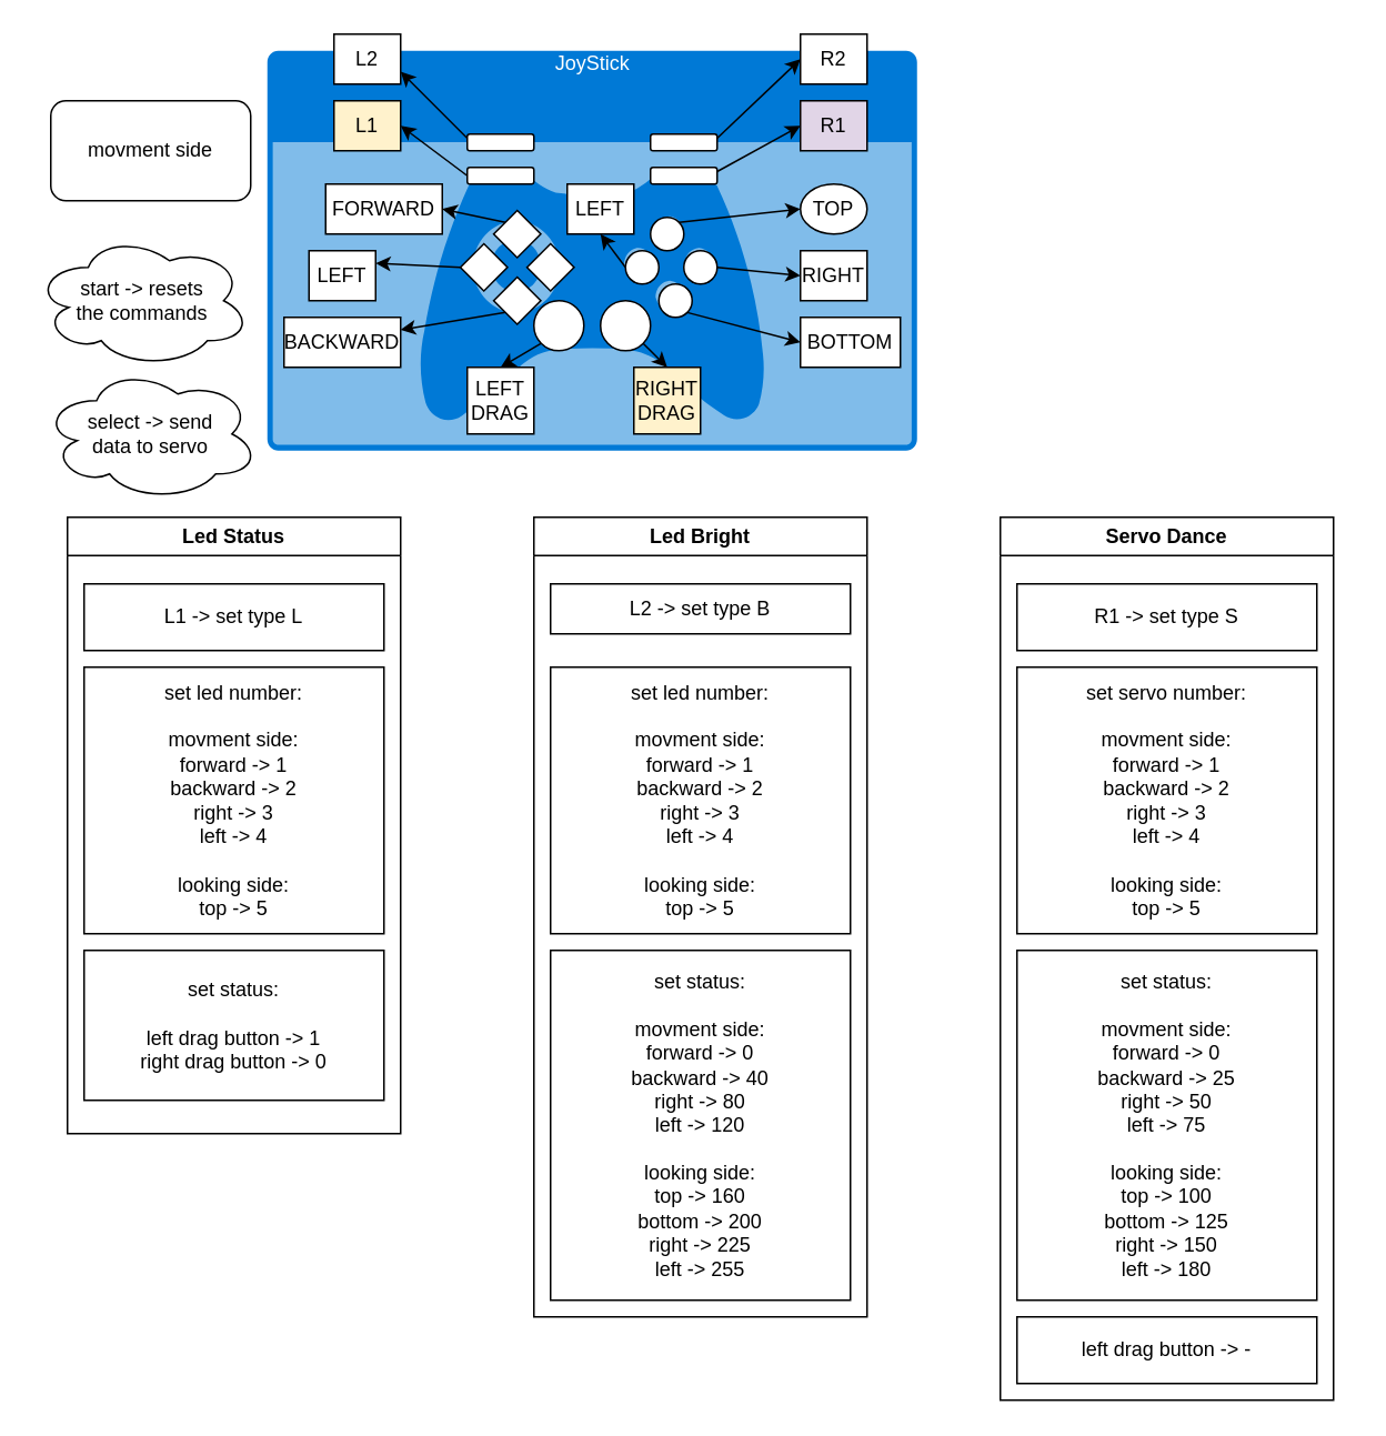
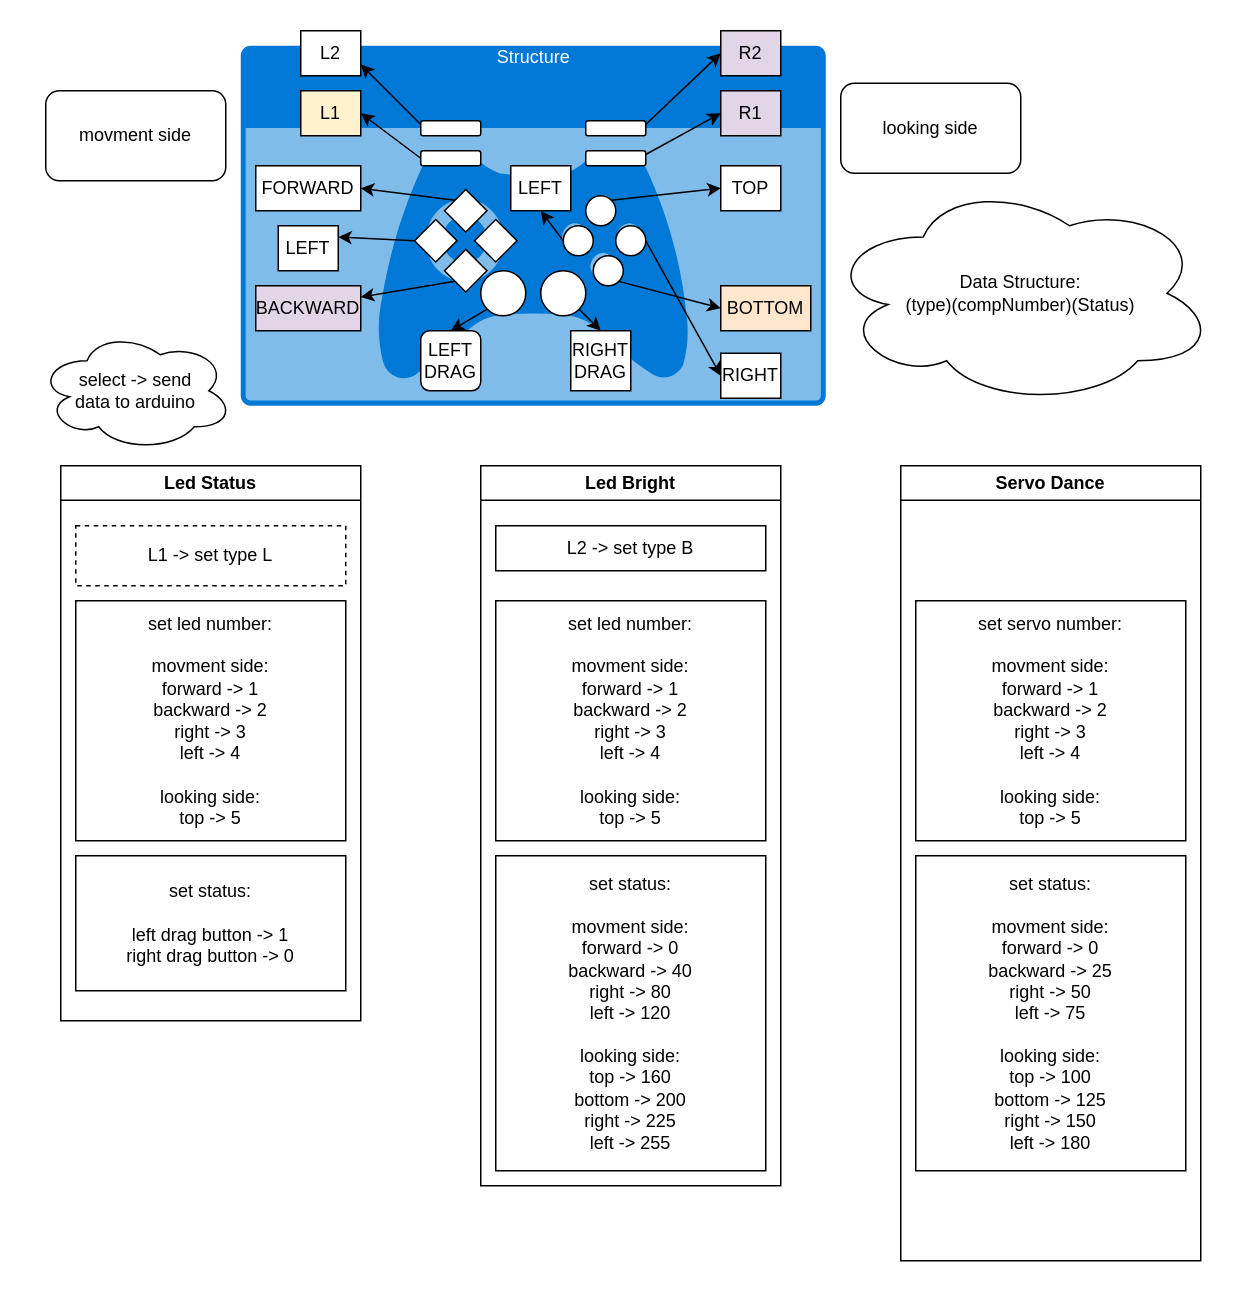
- <mxCell id="30" value="R2" style="rounded=0;whiteSpace=wrap;html=1;" vertex="1" parent="1"><mxGeometry x="480" y="20" width="40" height="30" as="geometry" /></mxCell>
+ <mxCell id="30" value="R2" style="rounded=0;whiteSpace=wrap;html=1;fillColor=#e1d5e7;" vertex="1" parent="1"><mxGeometry x="480" y="20" width="40" height="30" as="geometry" /></mxCell>
- <mxCell id="2" value="JoyStick" style="html=1;strokeColor=none;fillColor=#0079D6;labelPosition=center;verticalLabelPosition=middle;verticalAlign=top;align=center;fontSize=12;outlineConnect=0;spacingTop=-6;fontColor=#FFFFFF;sketch=0;shape=mxgraph.sitemap.game;" vertex="1" parent="1"><mxGeometry x="160" y="30" width="390" height="240" as="geometry" /></mxCell>
+ <mxCell id="2" value="Structure" style="html=1;strokeColor=none;fillColor=#0079D6;labelPosition=center;verticalLabelPosition=middle;verticalAlign=top;align=center;fontSize=12;outlineConnect=0;spacingTop=-6;fontColor=#FFFFFF;sketch=0;shape=mxgraph.sitemap.game;" vertex="1" parent="1"><mxGeometry x="160" y="30" width="390" height="240" as="geometry" /></mxCell>
+ <mxCell id="59" value="looking side" style="rounded=1;whiteSpace=wrap;html=1;" vertex="1" parent="1"><mxGeometry x="560" y="55" width="120" height="60" as="geometry" /></mxCell>
- <mxCell id="41" value="FORWARD" style="rounded=0;whiteSpace=wrap;html=1;" vertex="1" parent="1"><mxGeometry x="195" y="110" width="70" height="30" as="geometry" /></mxCell>
+ <mxCell id="41" value="FORWARD" style="rounded=0;whiteSpace=wrap;html=1;" vertex="1" parent="1"><mxGeometry x="170" y="110" width="70" height="30" as="geometry" /></mxCell>
- <mxCell id="34" value="TOP" style="ellipse;whiteSpace=wrap;html=1;" vertex="1" parent="1"><mxGeometry x="480" y="110" width="40" height="30" as="geometry" /></mxCell>
+ <mxCell id="34" value="TOP" style="rounded=0;whiteSpace=wrap;html=1;" vertex="1" parent="1"><mxGeometry x="480" y="110" width="40" height="30" as="geometry" /></mxCell>
- <mxCell id="36" value="RIGHT" style="rounded=0;whiteSpace=wrap;html=1;" vertex="1" parent="1"><mxGeometry x="480" y="150" width="40" height="30" as="geometry" /></mxCell>
+ <mxCell id="36" value="RIGHT" style="rounded=0;whiteSpace=wrap;html=1;" vertex="1" parent="1"><mxGeometry x="480" y="235" width="40" height="30" as="geometry" /></mxCell>
- <mxCell id="56" value="start -&amp;gt; resets&lt;br&gt;the commands" style="ellipse;shape=cloud;whiteSpace=wrap;html=1;" vertex="1" parent="1"><mxGeometry x="20" y="140" width="130" height="80" as="geometry" /></mxCell>
+ <mxCell id="57" value="Data Structure:&lt;br&gt;(type)(compNumber)(Status)" style="ellipse;shape=cloud;whiteSpace=wrap;html=1;" vertex="1" parent="1"><mxGeometry x="550" y="120" width="260" height="150" as="geometry" /></mxCell>
- <mxCell id="40" value="BACKWARD" style="rounded=0;whiteSpace=wrap;html=1;" vertex="1" parent="1"><mxGeometry x="170" y="190" width="70" height="30" as="geometry" /></mxCell>
+ <mxCell id="40" value="BACKWARD" style="rounded=0;whiteSpace=wrap;html=1;fillColor=#e1d5e7;" vertex="1" parent="1"><mxGeometry x="170" y="190" width="70" height="30" as="geometry" /></mxCell>
- <mxCell id="35" value="BOTTOM" style="rounded=0;whiteSpace=wrap;html=1;" vertex="1" parent="1"><mxGeometry x="480" y="190" width="60" height="30" as="geometry" /></mxCell>
+ <mxCell id="35" value="BOTTOM" style="rounded=0;whiteSpace=wrap;html=1;fillColor=#ffe6cc;" vertex="1" parent="1"><mxGeometry x="480" y="190" width="60" height="30" as="geometry" /></mxCell>
- <mxCell id="38" value="LEFT&lt;br&gt;DRAG" style="rounded=0;whiteSpace=wrap;html=1;" vertex="1" parent="1"><mxGeometry x="280" y="220" width="40" height="40" as="geometry" /></mxCell>
+ <mxCell id="38" value="LEFT&lt;br&gt;DRAG" style="whiteSpace=wrap;html=1;rounded=1;" vertex="1" parent="1"><mxGeometry x="280" y="220" width="40" height="40" as="geometry" /></mxCell>
- <mxCell id="42" value="RIGHT&lt;br&gt;DRAG" style="rounded=0;whiteSpace=wrap;html=1;fillColor=#fff2cc;" vertex="1" parent="1"><mxGeometry x="380" y="220" width="40" height="40" as="geometry" /></mxCell>
+ <mxCell id="42" value="RIGHT&lt;br&gt;DRAG" style="rounded=0;whiteSpace=wrap;html=1;" vertex="1" parent="1"><mxGeometry x="380" y="220" width="40" height="40" as="geometry" /></mxCell>
- <mxCell id="60" value="select -&amp;gt; send&lt;br&gt;data to servo" style="ellipse;shape=cloud;whiteSpace=wrap;html=1;" vertex="1" parent="1"><mxGeometry x="25" y="220" width="130" height="80" as="geometry" /></mxCell>
+ <mxCell id="60" value="select -&amp;gt; send&lt;br&gt;data to arduino" style="ellipse;shape=cloud;whiteSpace=wrap;html=1;" vertex="1" parent="1"><mxGeometry x="25" y="220" width="130" height="80" as="geometry" /></mxCell>
- <mxCell id="44" value="L1 -&amp;gt; set type L" style="rounded=0;whiteSpace=wrap;html=1;" vertex="1" parent="43"><mxGeometry x="10" y="40" width="180" height="40" as="geometry" /></mxCell>
+ <mxCell id="44" value="L1 -&amp;gt; set type L" style="rounded=0;whiteSpace=wrap;html=1;dashed=1;" vertex="1" parent="43"><mxGeometry x="10" y="40" width="180" height="40" as="geometry" /></mxCell>
- <mxCell id="52" value="R1 -&amp;gt; set type S" style="rounded=0;whiteSpace=wrap;html=1;" vertex="1" parent="51"><mxGeometry x="10" y="40" width="180" height="40" as="geometry" /></mxCell>
- <mxCell id="55" value="left drag button -&amp;gt; -" style="rounded=0;whiteSpace=wrap;html=1;" vertex="1" parent="51"><mxGeometry x="10" y="480" width="180" height="40" as="geometry" /></mxCell>
